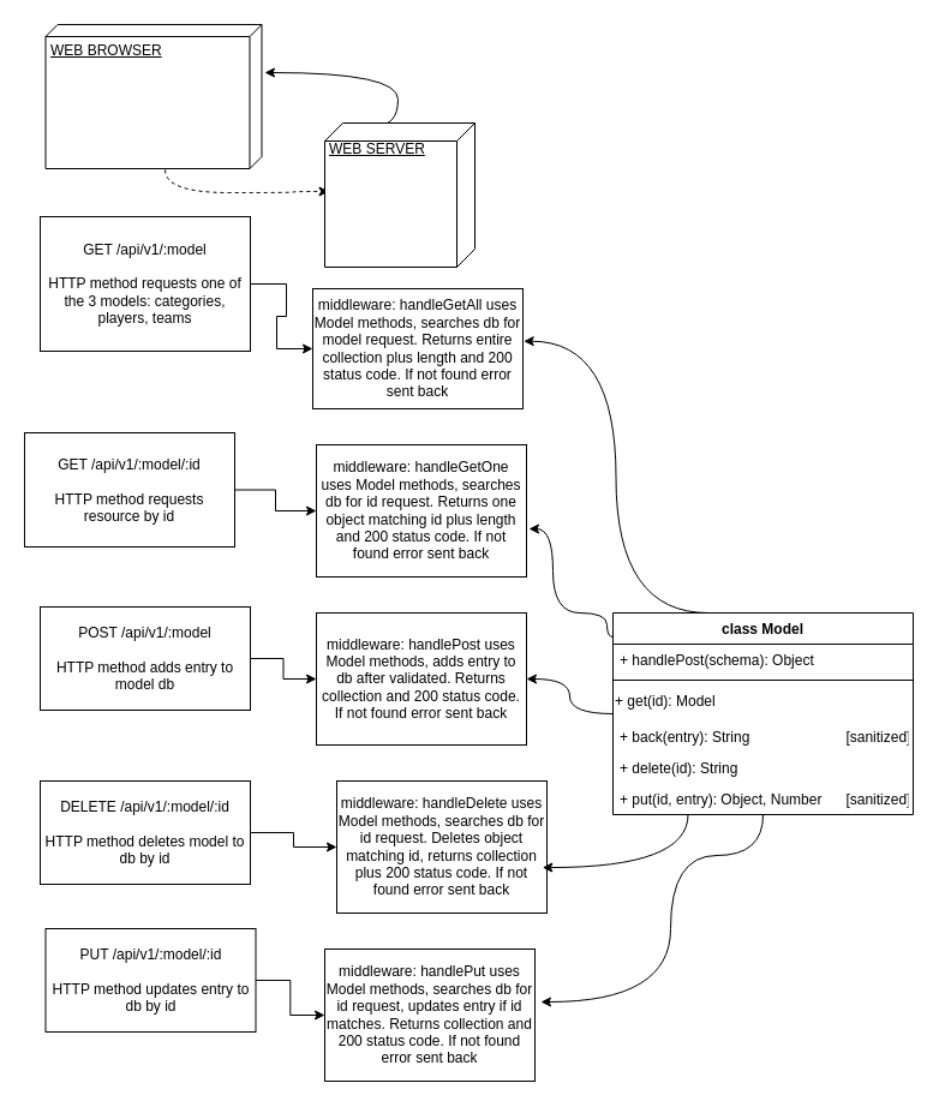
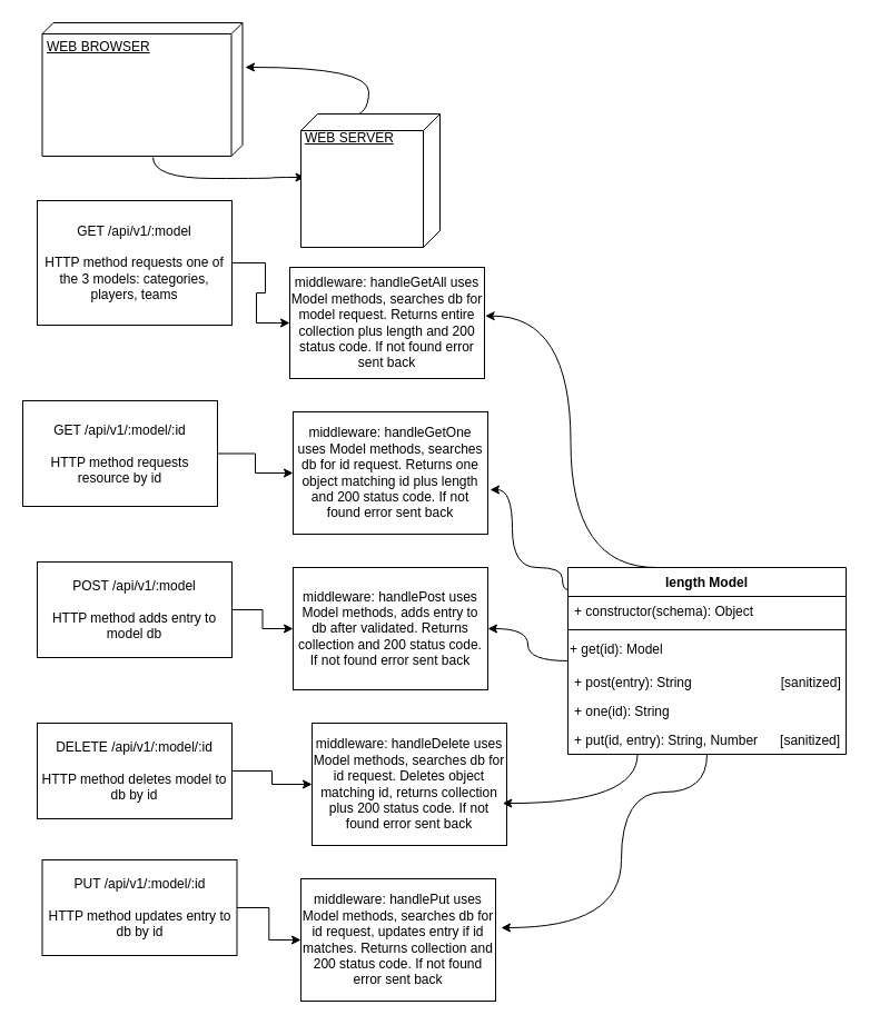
- <mxCell id="13" value="" parent="1" source="14" style="rounded=0;orthogonalLoop=1;jettySize=auto;html=1;entryX=0.475;entryY=0.972;entryDx=0;entryDy=0;entryPerimeter=0;exitX=1.008;exitY=0.447;exitDx=0;exitDy=0;exitPerimeter=0;edgeStyle=orthogonalEdgeStyle;curved=1;dashed=1;" target="16" edge="1"><mxGeometry as="geometry" relative="1" /></mxCell>
+ <mxCell id="13" value="" parent="1" source="14" style="rounded=0;orthogonalLoop=1;jettySize=auto;html=1;entryX=0.475;entryY=0.972;entryDx=0;entryDy=0;entryPerimeter=0;exitX=1.008;exitY=0.447;exitDx=0;exitDy=0;exitPerimeter=0;edgeStyle=orthogonalEdgeStyle;curved=1;" target="16" edge="1"><mxGeometry as="geometry" relative="1" /></mxCell>
- <mxCell id="6" value="class Model&#10;" parent="1" style="swimlane;fontStyle=1;align=center;verticalAlign=top;childLayout=stackLayout;horizontal=1;startSize=26;horizontalStack=0;resizeParent=1;resizeParentMax=0;resizeLast=0;collapsible=1;marginBottom=0;" vertex="1"><mxGeometry as="geometry" height="168" width="250" x="510" y="510" /></mxCell>
+ <mxCell id="6" value="length Model&#10;" parent="1" style="swimlane;fontStyle=1;align=center;verticalAlign=top;childLayout=stackLayout;horizontal=1;startSize=26;horizontalStack=0;resizeParent=1;resizeParentMax=0;resizeLast=0;collapsible=1;marginBottom=0;" vertex="1"><mxGeometry as="geometry" height="168" width="250" x="510" y="510" /></mxCell>
- <mxCell id="7" value="+ handlePost(schema): Object" parent="6" style="text;strokeColor=none;fillColor=none;align=left;verticalAlign=top;spacingLeft=4;spacingRight=4;overflow=hidden;rotatable=0;points=[[0,0.5],[1,0.5]];portConstraint=eastwest;" vertex="1"><mxGeometry as="geometry" height="26" width="250" y="26" /></mxCell>
+ <mxCell id="7" value="+ constructor(schema): Object" parent="6" style="text;strokeColor=none;fillColor=none;align=left;verticalAlign=top;spacingLeft=4;spacingRight=4;overflow=hidden;rotatable=0;points=[[0,0.5],[1,0.5]];portConstraint=eastwest;" vertex="1"><mxGeometry as="geometry" height="26" width="250" y="26" /></mxCell>
- <mxCell id="10" value="+ back(entry): String                        [sanitized]" parent="6" style="text;strokeColor=none;fillColor=none;align=left;verticalAlign=top;spacingLeft=4;spacingRight=4;overflow=hidden;rotatable=0;points=[[0,0.5],[1,0.5]];portConstraint=eastwest;" vertex="1"><mxGeometry as="geometry" height="26" width="250" y="90" /></mxCell>
+ <mxCell id="10" value="+ post(entry): String                        [sanitized]" parent="6" style="text;strokeColor=none;fillColor=none;align=left;verticalAlign=top;spacingLeft=4;spacingRight=4;overflow=hidden;rotatable=0;points=[[0,0.5],[1,0.5]];portConstraint=eastwest;" vertex="1"><mxGeometry as="geometry" height="26" width="250" y="90" /></mxCell>
- <mxCell id="11" value="+ delete(id): String" parent="6" style="text;strokeColor=none;fillColor=none;align=left;verticalAlign=top;spacingLeft=4;spacingRight=4;overflow=hidden;rotatable=0;points=[[0,0.5],[1,0.5]];portConstraint=eastwest;" vertex="1"><mxGeometry as="geometry" height="26" width="250" y="116" /></mxCell>
+ <mxCell id="11" value="+ one(id): String" parent="6" style="text;strokeColor=none;fillColor=none;align=left;verticalAlign=top;spacingLeft=4;spacingRight=4;overflow=hidden;rotatable=0;points=[[0,0.5],[1,0.5]];portConstraint=eastwest;" vertex="1"><mxGeometry as="geometry" height="26" width="250" y="116" /></mxCell>
- <mxCell id="12" value="+ put(id, entry): Object, Number      [sanitized]" parent="6" style="text;strokeColor=none;fillColor=none;align=left;verticalAlign=top;spacingLeft=4;spacingRight=4;overflow=hidden;rotatable=0;points=[[0,0.5],[1,0.5]];portConstraint=eastwest;" vertex="1"><mxGeometry as="geometry" height="26" width="250" y="142" /></mxCell>
+ <mxCell id="12" value="+ put(id, entry): String, Number      [sanitized]" parent="6" style="text;strokeColor=none;fillColor=none;align=left;verticalAlign=top;spacingLeft=4;spacingRight=4;overflow=hidden;rotatable=0;points=[[0,0.5],[1,0.5]];portConstraint=eastwest;" vertex="1"><mxGeometry as="geometry" height="26" width="250" y="142" /></mxCell>
